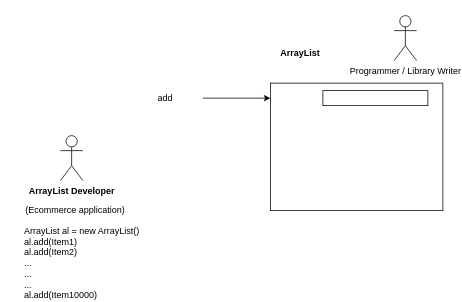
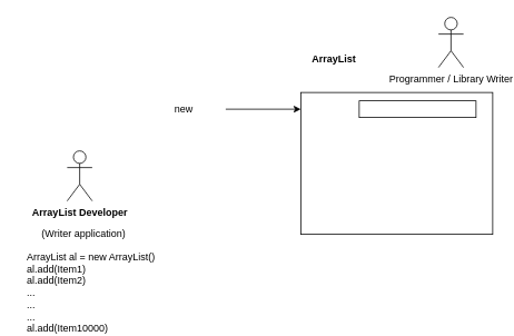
- <mxCell id="5" value="add" style="text;html=1;strokeColor=none;fillColor=none;align=center;verticalAlign=middle;whiteSpace=wrap;rounded=0;" vertex="1" parent="1"><mxGeometry x="200" y="120" width="40" height="20" as="geometry" /></mxCell>
+ <mxCell id="5" value="new" style="text;html=1;strokeColor=none;fillColor=none;align=center;verticalAlign=middle;whiteSpace=wrap;rounded=0;" vertex="1" parent="1"><mxGeometry x="200" y="120" width="40" height="20" as="geometry" /></mxCell>
- <mxCell id="9" value="(Ecommerce application)" style="text;html=1;strokeColor=none;fillColor=none;align=center;verticalAlign=middle;whiteSpace=wrap;rounded=0;" vertex="1" parent="1"><mxGeometry x="20" y="270" width="160" height="20" as="geometry" /></mxCell>
+ <mxCell id="9" value="(Writer application)" style="text;html=1;strokeColor=none;fillColor=none;align=center;verticalAlign=middle;whiteSpace=wrap;rounded=0;" vertex="1" parent="1"><mxGeometry x="20" y="270" width="160" height="20" as="geometry" /></mxCell>
